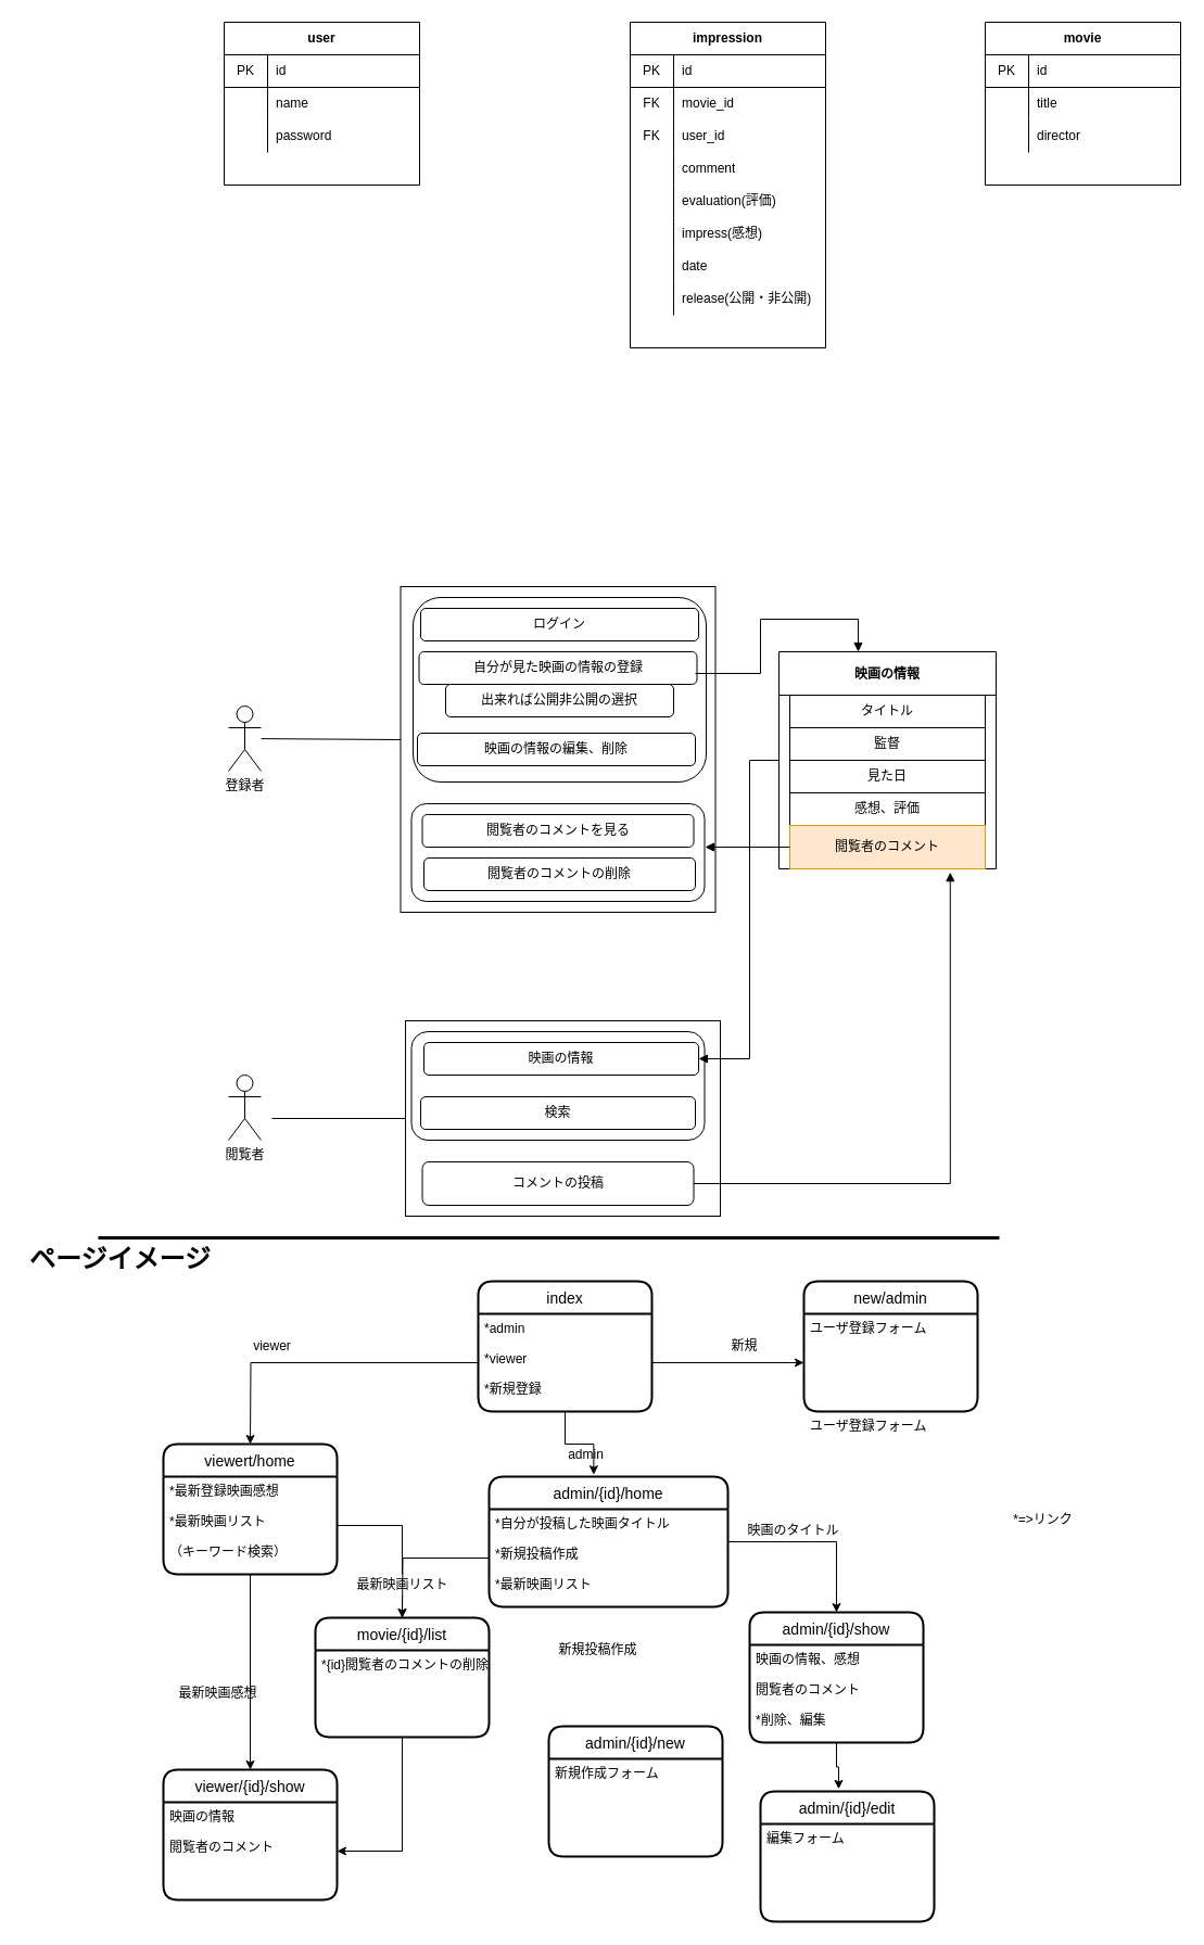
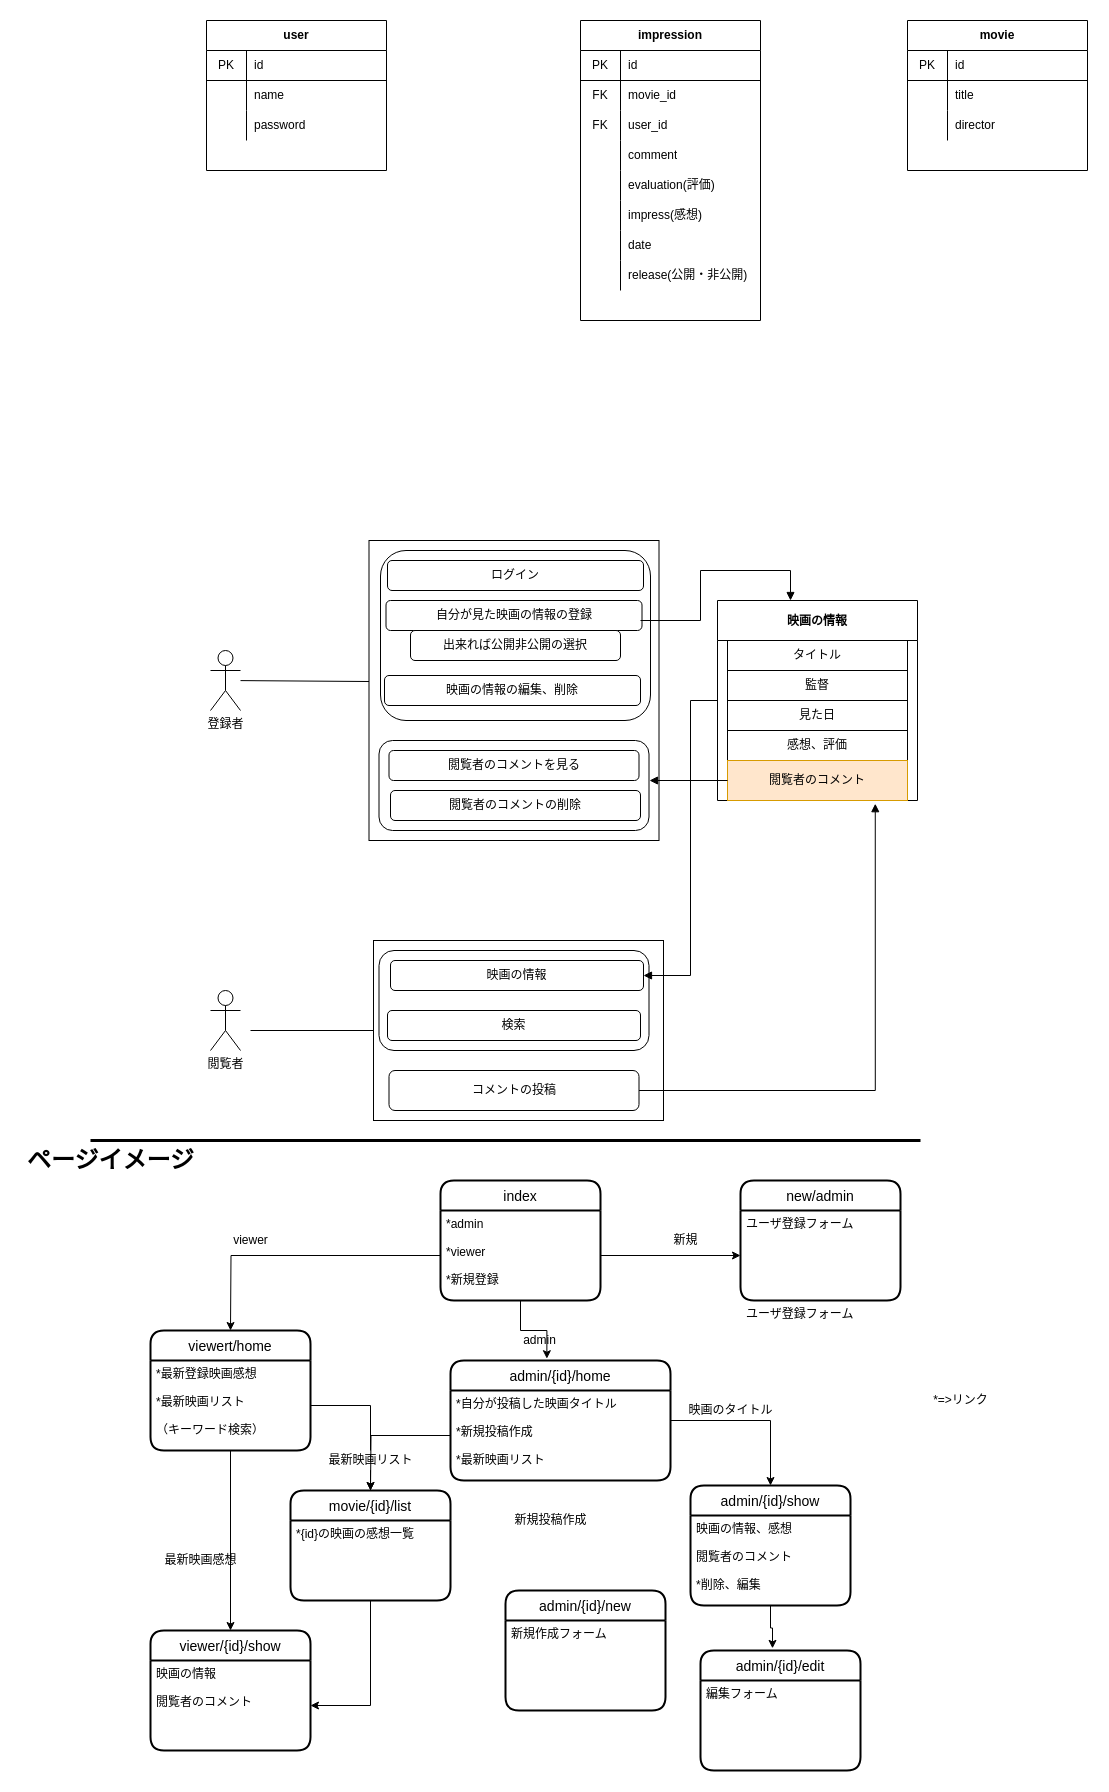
- <mxCell id="49" value="*{id}閲覧者のコメントの削除" style="align=left;strokeColor=none;fillColor=none;spacingLeft=4;fontSize=12;verticalAlign=top;resizable=0;rotatable=0;part=1;" parent="48" vertex="1"><mxGeometry y="30" width="160" height="80" as="geometry" /></mxCell>
+ <mxCell id="49" value="*{id}の映画の感想一覧" style="align=left;strokeColor=none;fillColor=none;spacingLeft=4;fontSize=12;verticalAlign=top;resizable=0;rotatable=0;part=1;" parent="48" vertex="1"><mxGeometry y="30" width="160" height="80" as="geometry" /></mxCell>
